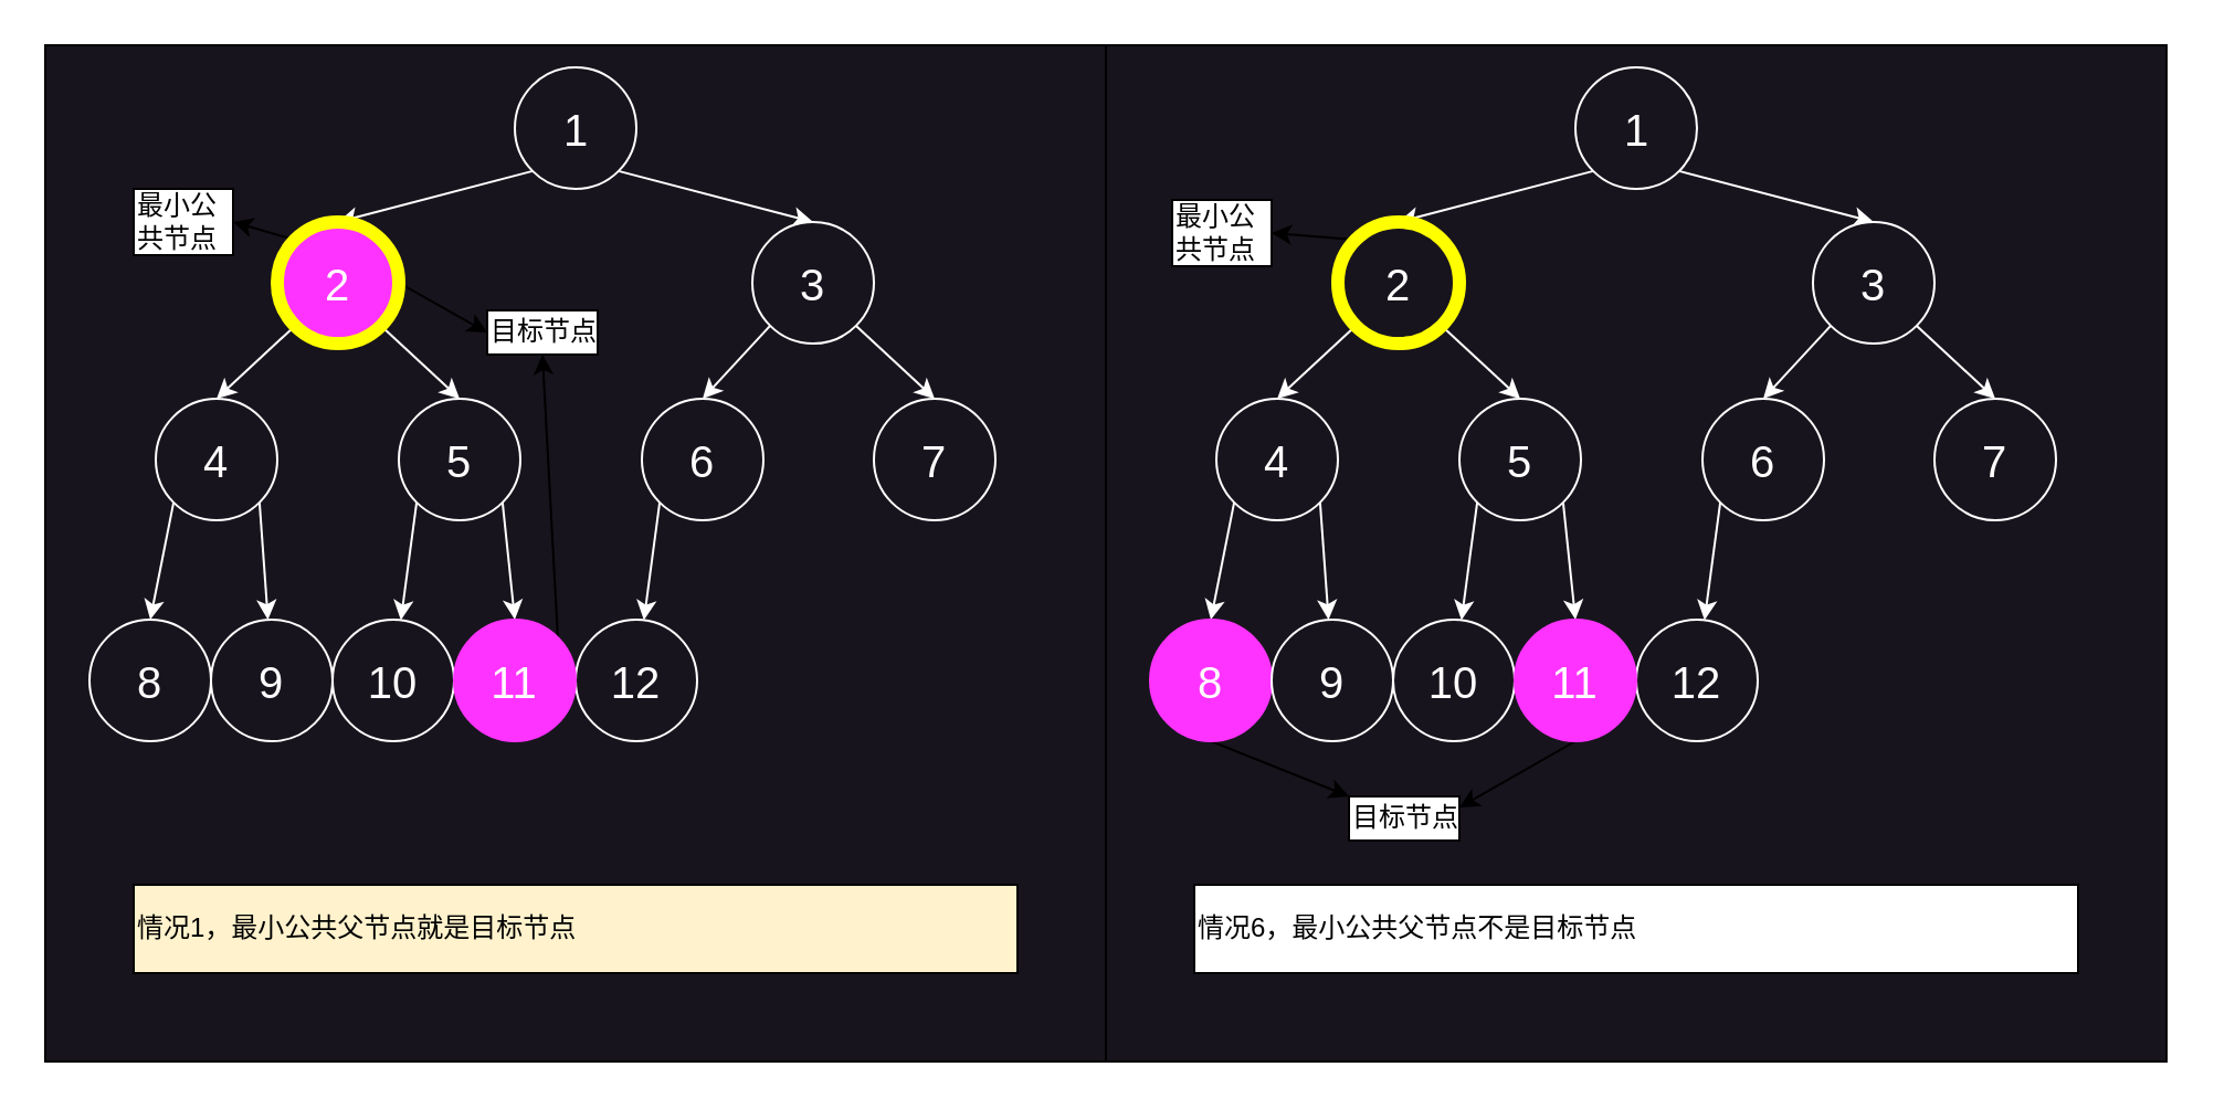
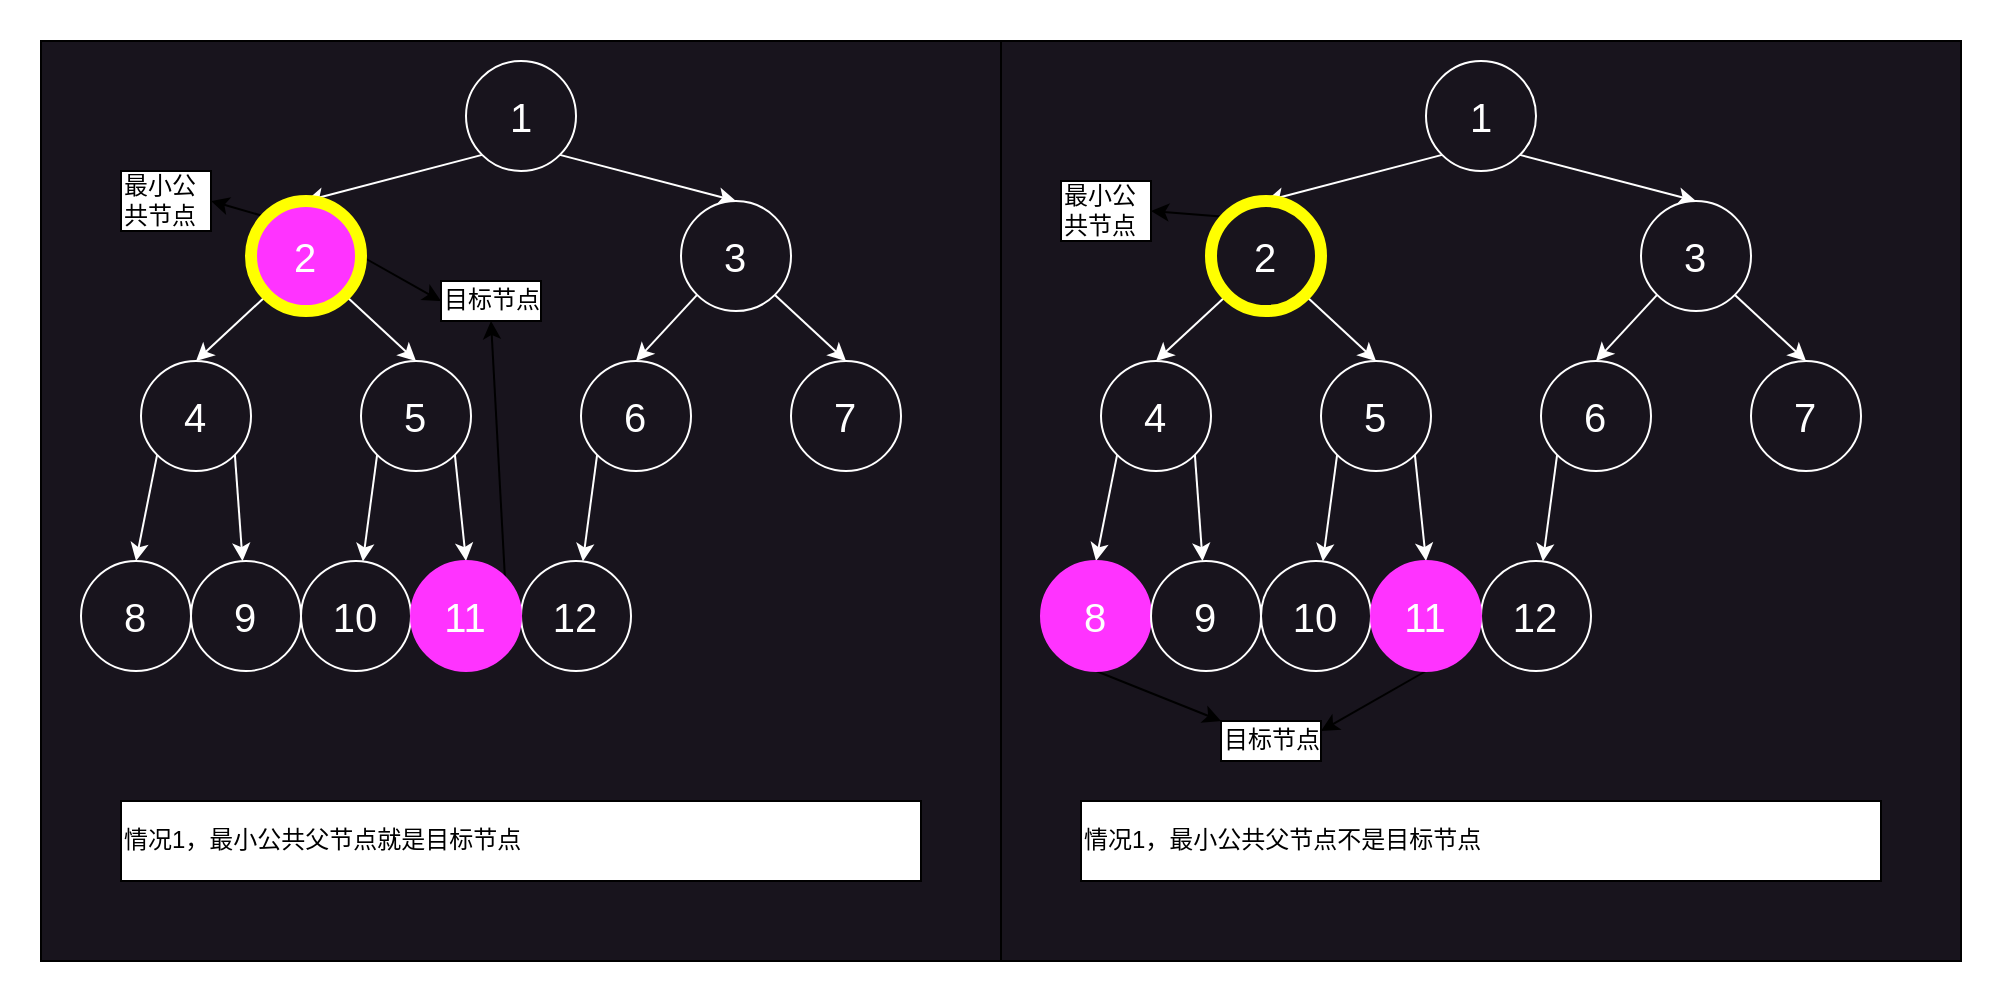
- <mxCell id="29" value="情况1，最小公共父节点就是目标节点" style="rounded=0;whiteSpace=wrap;html=1;align=left;fillColor=#fff2cc;" vertex="1" parent="1"><mxGeometry x="60" y="400" width="400" height="40" as="geometry" /></mxCell>
+ <mxCell id="29" value="情况1，最小公共父节点就是目标节点" style="rounded=0;whiteSpace=wrap;html=1;align=left;" vertex="1" parent="1"><mxGeometry x="60" y="400" width="400" height="40" as="geometry" /></mxCell>
- <mxCell id="57" value="情况6，最小公共父节点不是目标节点" style="rounded=0;whiteSpace=wrap;html=1;align=left;" vertex="1" parent="1"><mxGeometry x="540" y="400" width="400" height="40" as="geometry" /></mxCell>
+ <mxCell id="57" value="情况1，最小公共父节点不是目标节点" style="rounded=0;whiteSpace=wrap;html=1;align=left;" vertex="1" parent="1"><mxGeometry x="540" y="400" width="400" height="40" as="geometry" /></mxCell>
